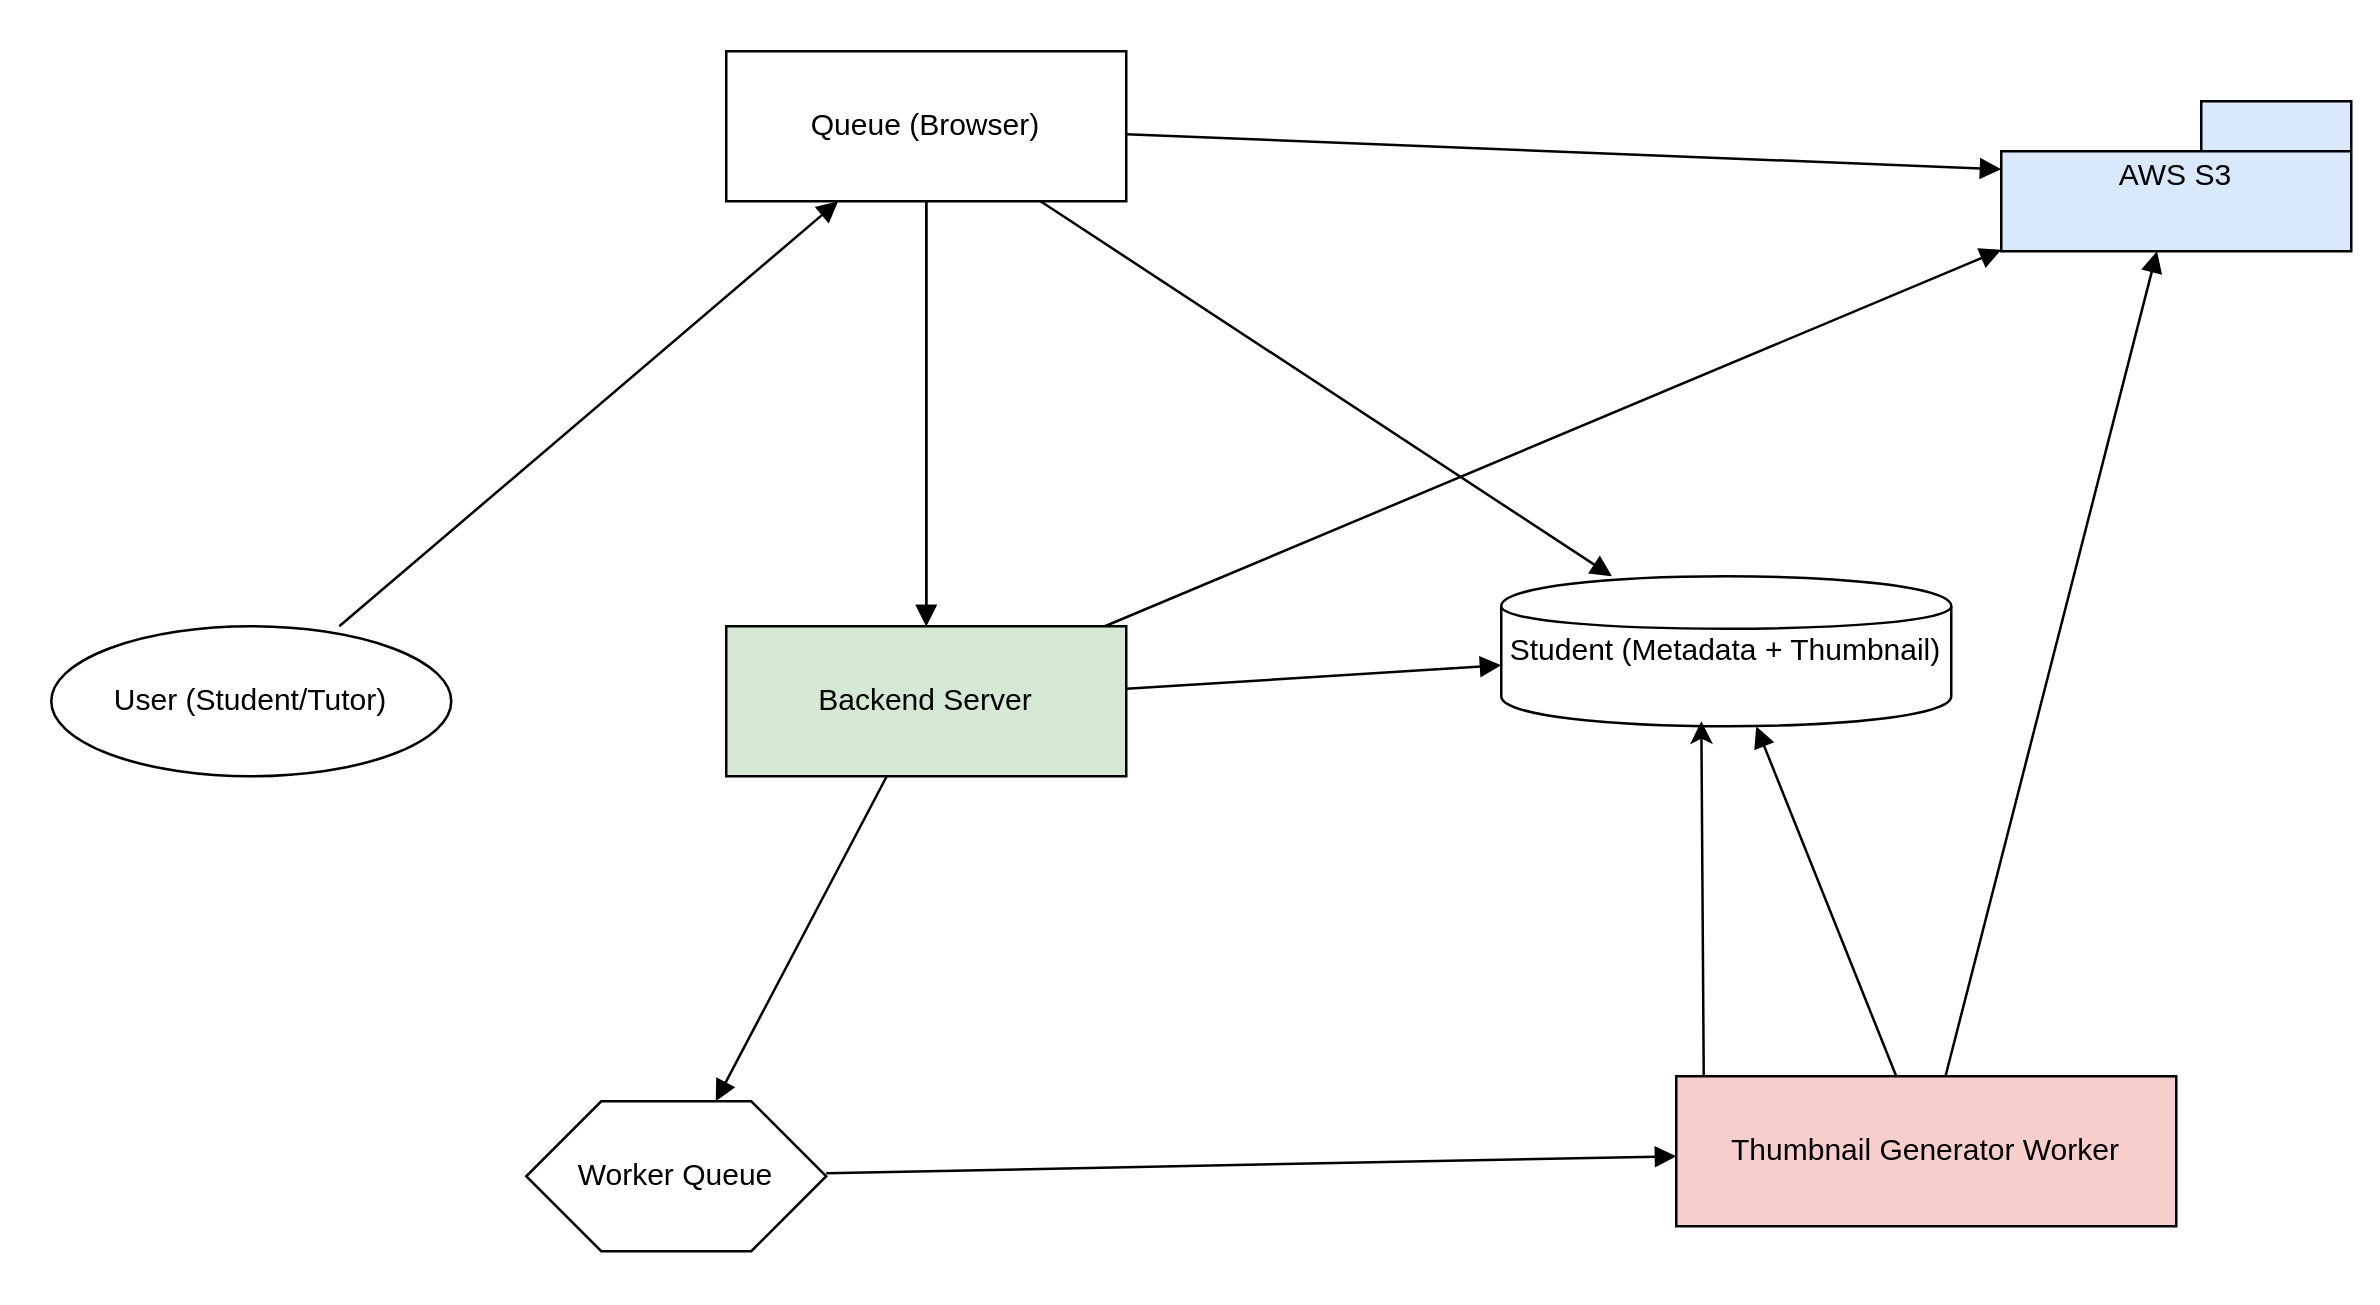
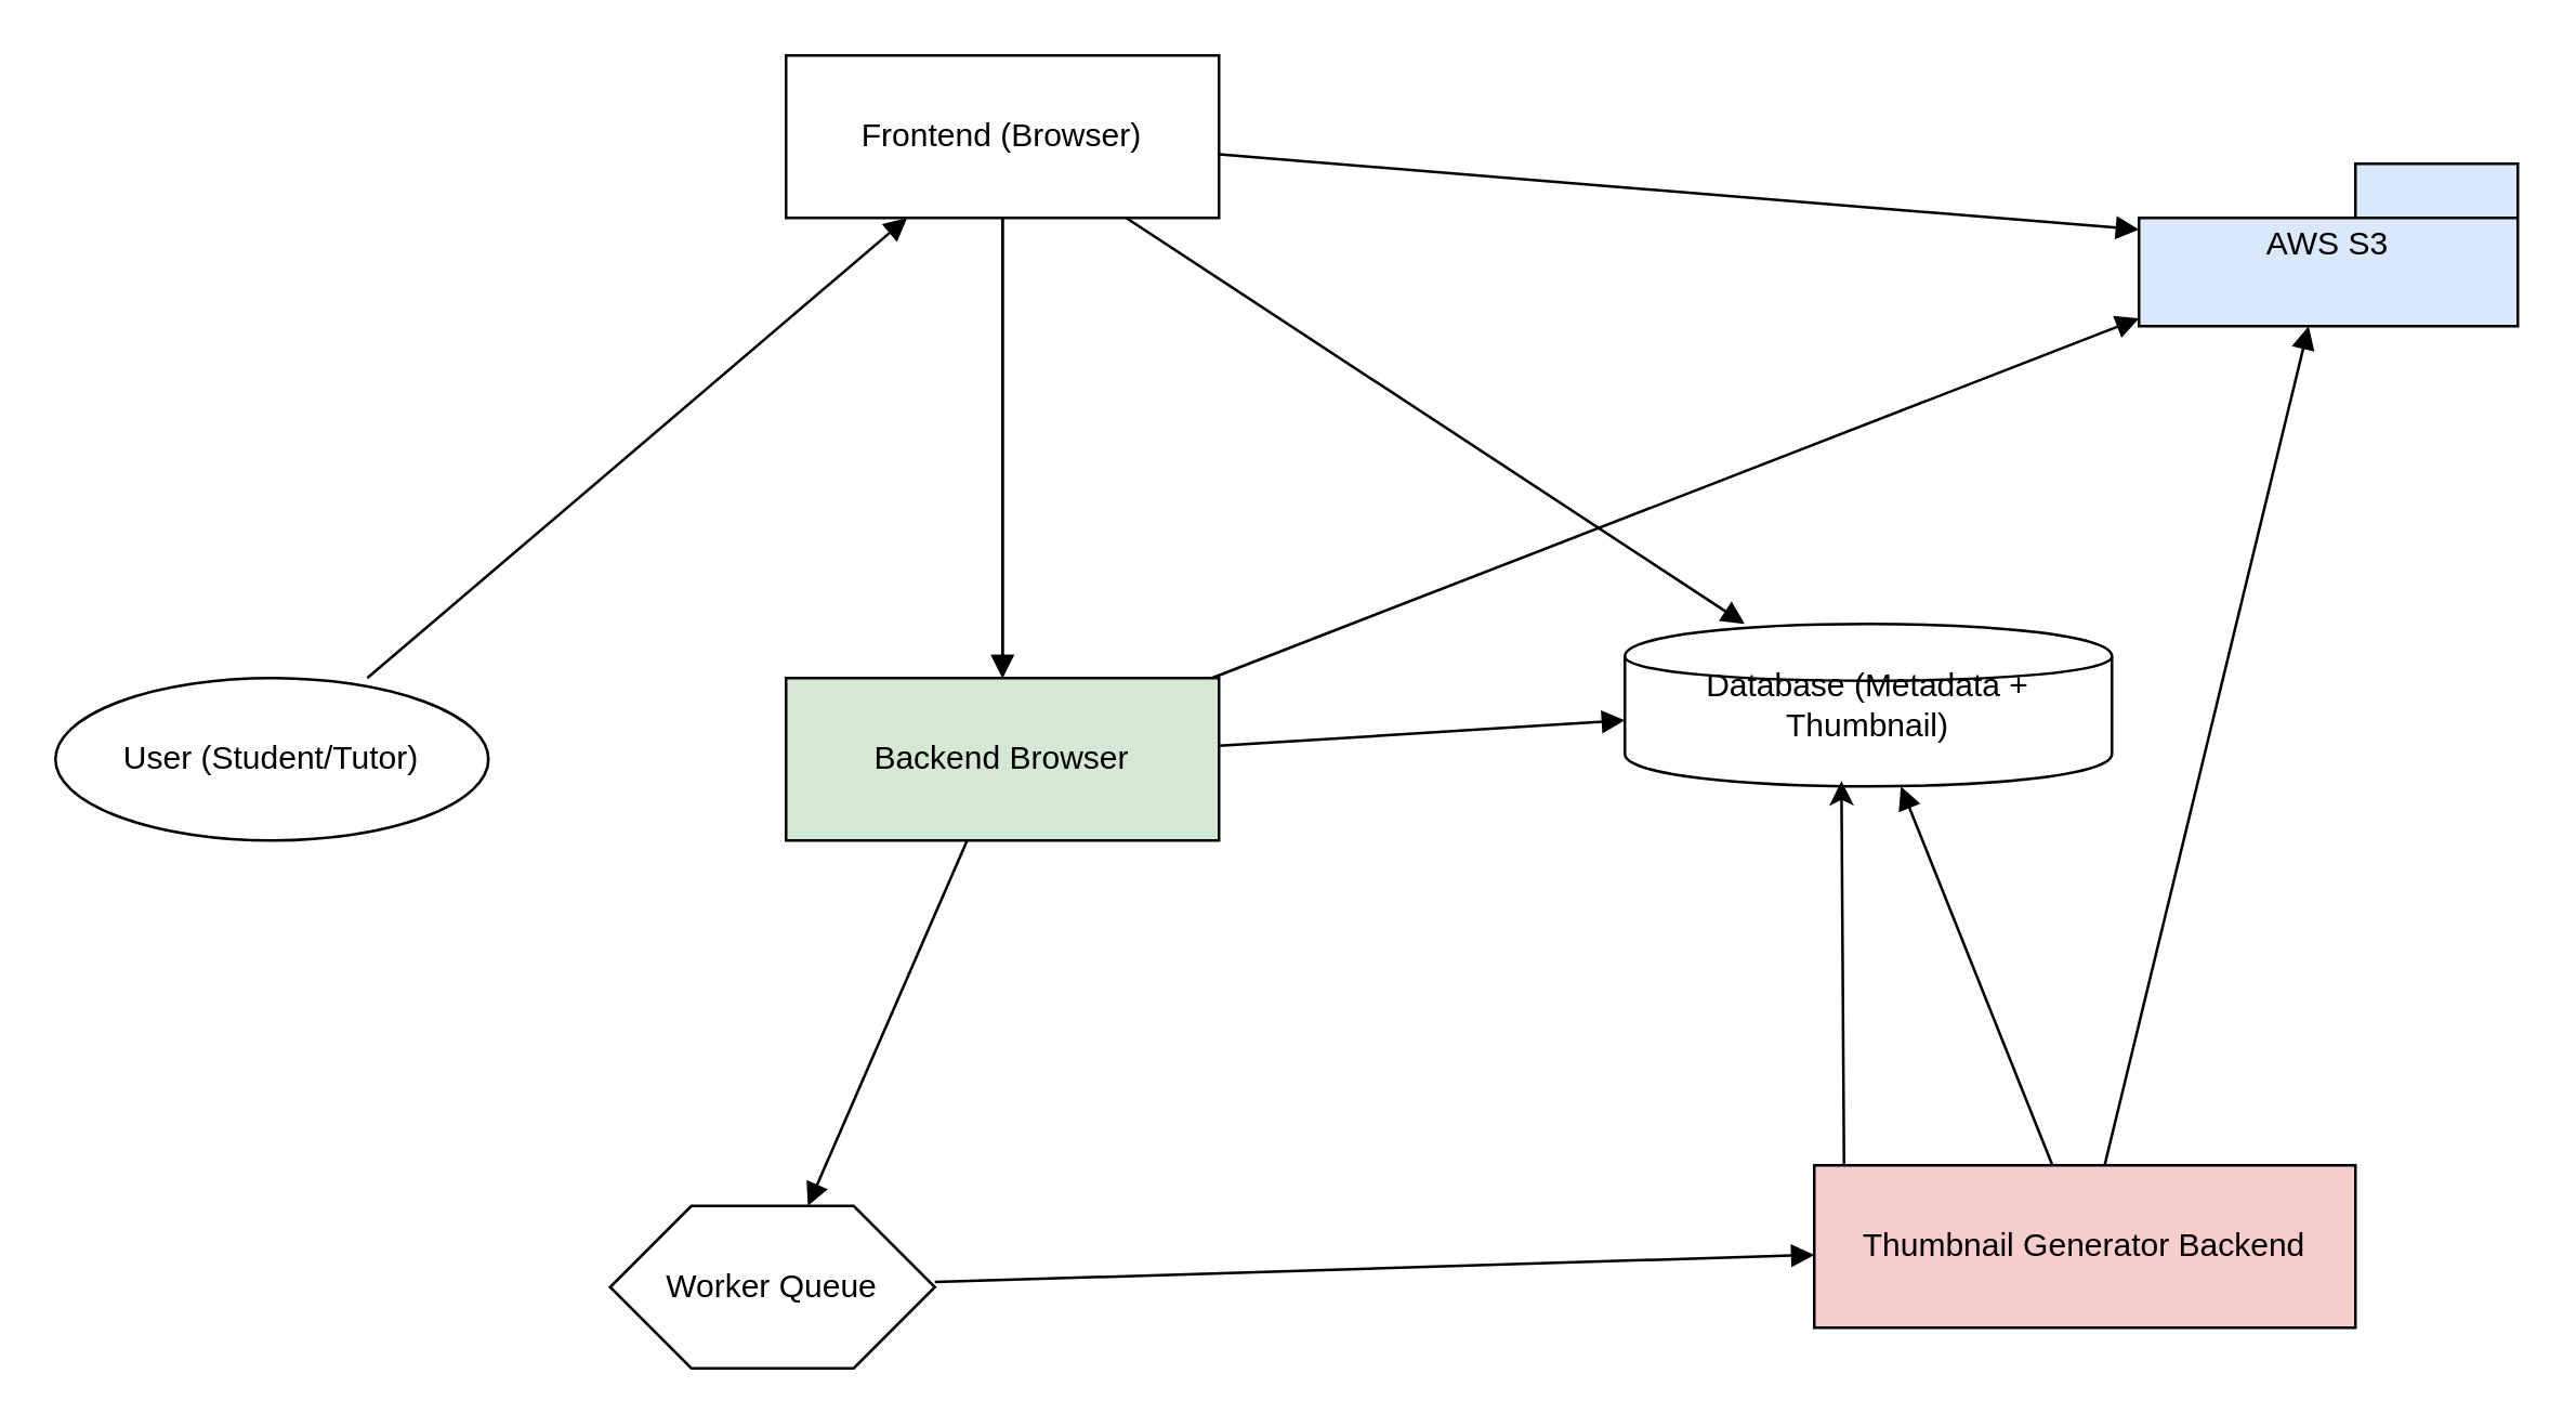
- <mxCell id="3" value="Queue (Browser)" style="shape=rectangle;whiteSpace=wrap;html=1;" vertex="1" parent="1"><mxGeometry x="290" y="20" width="160" height="60" as="geometry" /></mxCell>
+ <mxCell id="3" value="Frontend (Browser)" style="shape=rectangle;whiteSpace=wrap;html=1;" vertex="1" parent="1"><mxGeometry x="290" y="20" width="160" height="60" as="geometry" /></mxCell>
- <mxCell id="5" value="AWS S3" style="shape=folder;whiteSpace=wrap;html=1;fillColor=#dae8fc;" vertex="1" parent="1"><mxGeometry x="800" y="40" width="140" height="60" as="geometry" /></mxCell>
+ <mxCell id="5" value="AWS S3" style="shape=folder;whiteSpace=wrap;html=1;fillColor=#dae8fc;" vertex="1" parent="1"><mxGeometry x="790" y="60" width="140" height="60" as="geometry" /></mxCell>
- <mxCell id="6" value="Student (Metadata + Thumbnail)" style="shape=cylinder;whiteSpace=wrap;html=1;" vertex="1" parent="1"><mxGeometry x="600" y="230" width="180" height="60" as="geometry" /></mxCell>
+ <mxCell id="6" value="Database (Metadata + Thumbnail)" style="shape=cylinder;whiteSpace=wrap;html=1;" vertex="1" parent="1"><mxGeometry x="600" y="230" width="180" height="60" as="geometry" /></mxCell>
- <mxCell id="4" value="Backend Server" style="shape=rectangle;whiteSpace=wrap;html=1;fillColor=#d5e8d4;" vertex="1" parent="1"><mxGeometry x="290" y="250" width="160" height="60" as="geometry" /></mxCell>
+ <mxCell id="4" value="Backend Browser" style="shape=rectangle;whiteSpace=wrap;html=1;fillColor=#d5e8d4;" vertex="1" parent="1"><mxGeometry x="290" y="250" width="160" height="60" as="geometry" /></mxCell>
- <mxCell id="9" value="Thumbnail Generator Worker" style="shape=rectangle;whiteSpace=wrap;html=1;fillColor=#f8cecc;" vertex="1" parent="1"><mxGeometry x="670" y="430" width="200" height="60" as="geometry" /></mxCell>
+ <mxCell id="9" value="Thumbnail Generator Backend" style="shape=rectangle;whiteSpace=wrap;html=1;fillColor=#f8cecc;" vertex="1" parent="1"><mxGeometry x="670" y="430" width="200" height="60" as="geometry" /></mxCell>
- <mxCell id="7" value="Worker Queue" style="shape=hexagon;whiteSpace=wrap;html=1;" vertex="1" parent="1"><mxGeometry x="210" y="440" width="120" height="60" as="geometry" /></mxCell>
+ <mxCell id="7" value="Worker Queue" style="shape=hexagon;whiteSpace=wrap;html=1;" vertex="1" parent="1"><mxGeometry x="225" y="445" width="120" height="60" as="geometry" /></mxCell>
